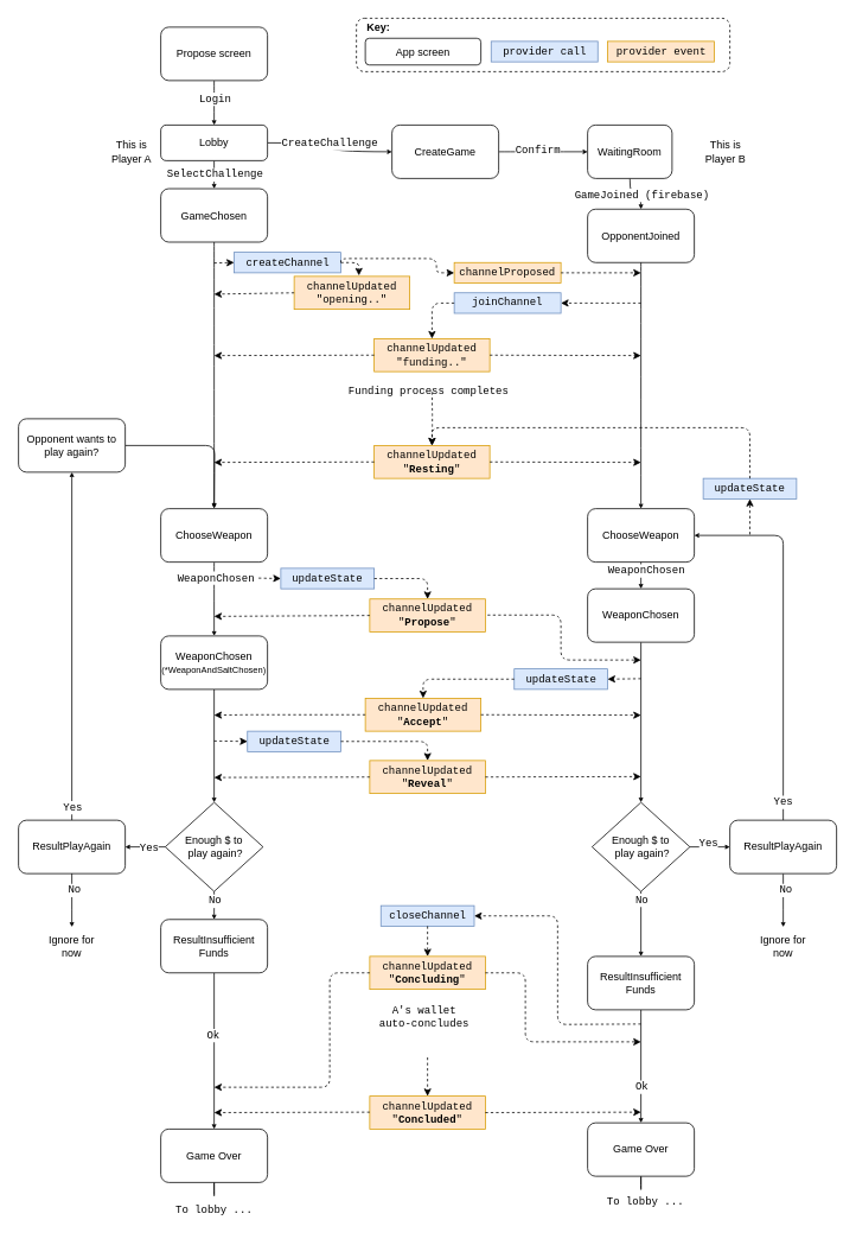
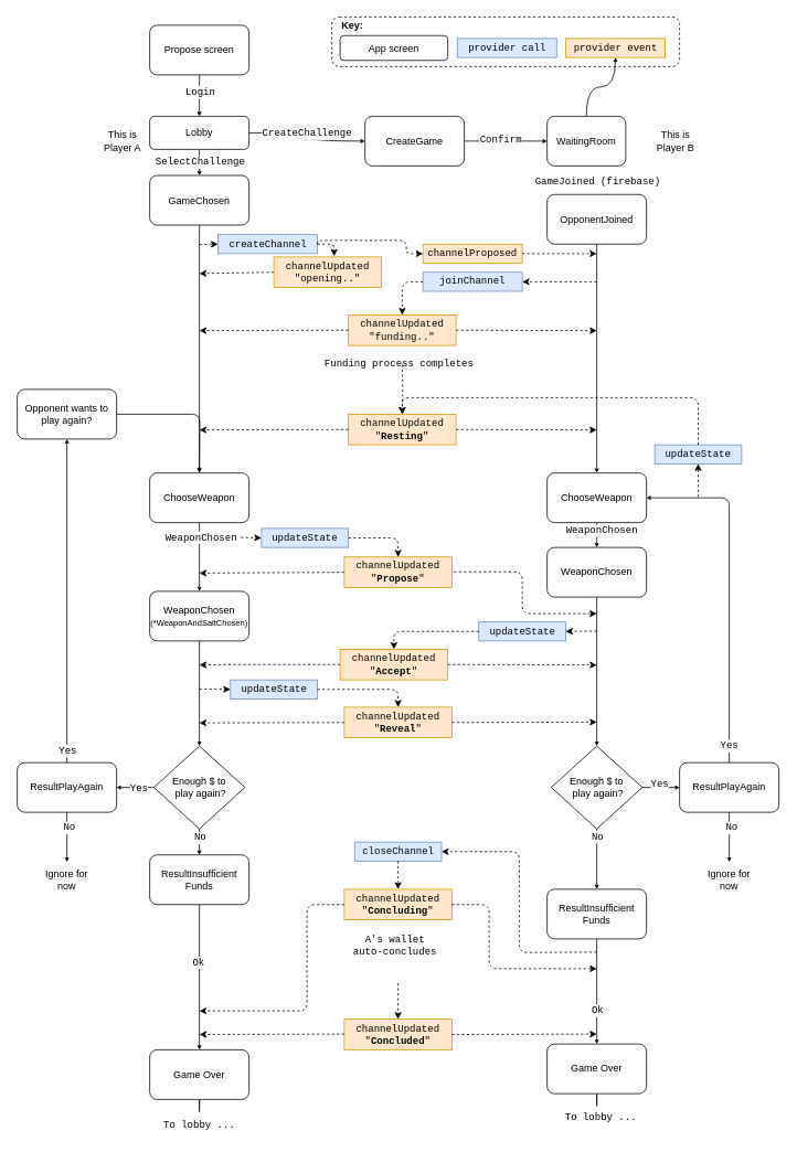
- <mxCell id="26" value="" style="edgeStyle=orthogonalEdgeStyle;curved=1;rounded=0;html=1;startArrow=none;startFill=0;startSize=1;endArrow=classic;endFill=1;endSize=3;jettySize=auto;orthogonalLoop=1;strokeColor=#000000;strokeWidth=1;fontFamily=Courier New;" parent="1" source="27" target="28" edge="1"><mxGeometry relative="1" as="geometry" /></mxCell>
+ <mxCell id="26" value="" style="edgeStyle=orthogonalEdgeStyle;curved=1;rounded=0;html=1;startArrow=none;startFill=0;startSize=1;endArrow=classic;endFill=1;endSize=3;jettySize=auto;orthogonalLoop=1;strokeColor=#000000;strokeWidth=1;fontFamily=Courier New;" parent="1" source="27" target="70" edge="1"><mxGeometry relative="1" as="geometry" /></mxCell>
